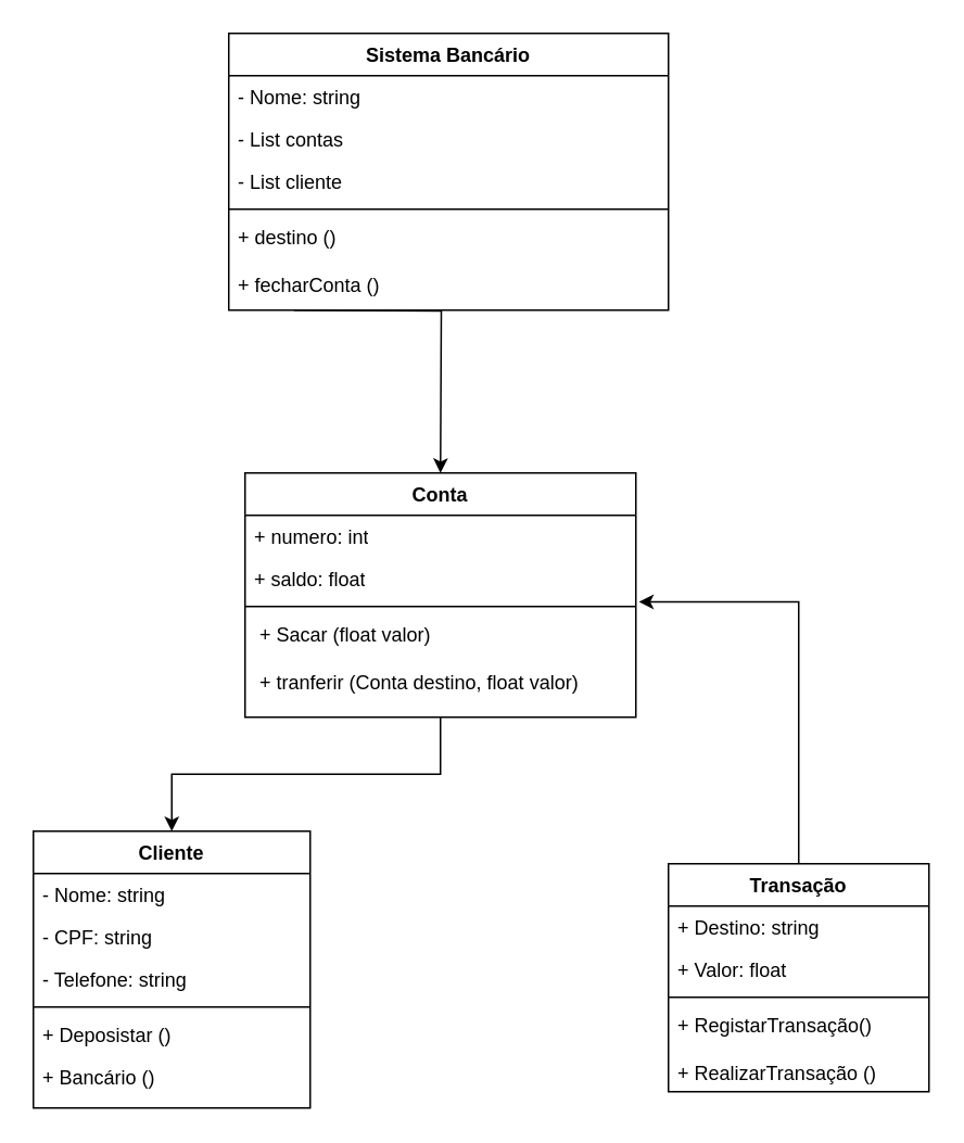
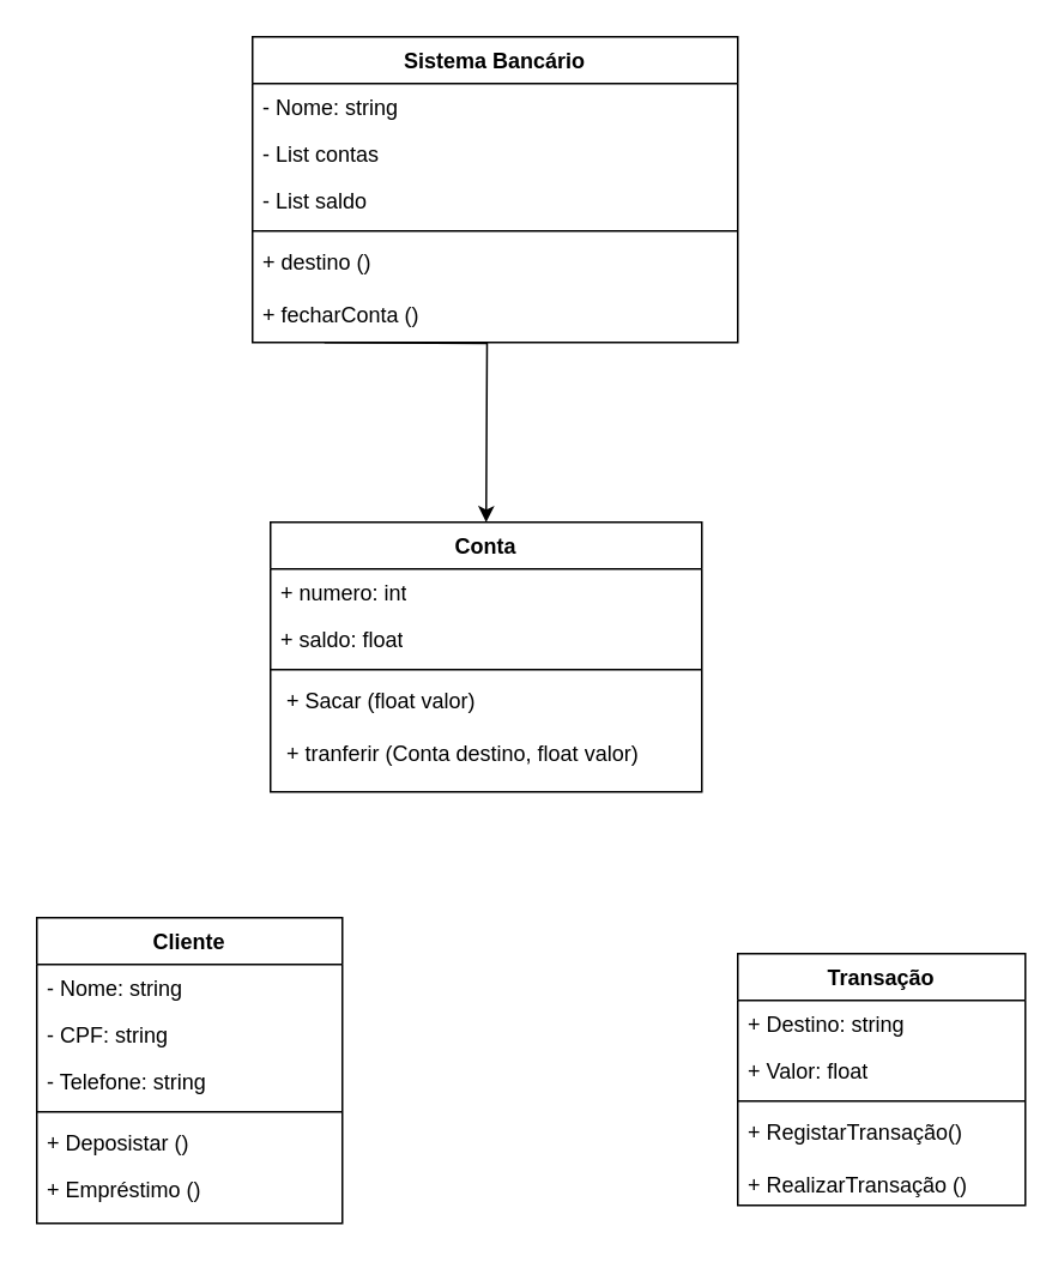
- <mxCell id="6" value="- List cliente" style="text;strokeColor=none;fillColor=none;align=left;verticalAlign=top;spacingLeft=4;spacingRight=4;overflow=hidden;rotatable=0;points=[[0,0.5],[1,0.5]];portConstraint=eastwest;whiteSpace=wrap;html=1;" parent="3" vertex="1"><mxGeometry y="78" width="270" height="26" as="geometry" /></mxCell>
+ <mxCell id="6" value="- List saldo" style="text;strokeColor=none;fillColor=none;align=left;verticalAlign=top;spacingLeft=4;spacingRight=4;overflow=hidden;rotatable=0;points=[[0,0.5],[1,0.5]];portConstraint=eastwest;whiteSpace=wrap;html=1;" parent="3" vertex="1"><mxGeometry y="78" width="270" height="26" as="geometry" /></mxCell>
- <mxCell id="27" style="edgeStyle=orthogonalEdgeStyle;rounded=0;orthogonalLoop=1;jettySize=auto;html=1;exitX=0.5;exitY=0;exitDx=0;exitDy=0;entryX=1.008;entryY=1.045;entryDx=0;entryDy=0;entryPerimeter=0;" parent="1" source="22" target="19" edge="1"><mxGeometry relative="1" as="geometry" /></mxCell>
- <mxCell id="16" style="edgeStyle=orthogonalEdgeStyle;rounded=0;orthogonalLoop=1;jettySize=auto;html=1;entryX=0.5;entryY=0;entryDx=0;entryDy=0;" parent="1" source="17" target="9" edge="1"><mxGeometry relative="1" as="geometry" /></mxCell>
- <mxCell id="15" value="+ Bancário ()" style="text;strokeColor=none;fillColor=none;align=left;verticalAlign=top;spacingLeft=4;spacingRight=4;overflow=hidden;rotatable=0;points=[[0,0.5],[1,0.5]];portConstraint=eastwest;whiteSpace=wrap;html=1;" parent="9" vertex="1"><mxGeometry y="138" width="170" height="32" as="geometry" /></mxCell>
+ <mxCell id="15" value="+ Empréstimo ()" style="text;strokeColor=none;fillColor=none;align=left;verticalAlign=top;spacingLeft=4;spacingRight=4;overflow=hidden;rotatable=0;points=[[0,0.5],[1,0.5]];portConstraint=eastwest;whiteSpace=wrap;html=1;" parent="9" vertex="1"><mxGeometry y="138" width="170" height="32" as="geometry" /></mxCell>
